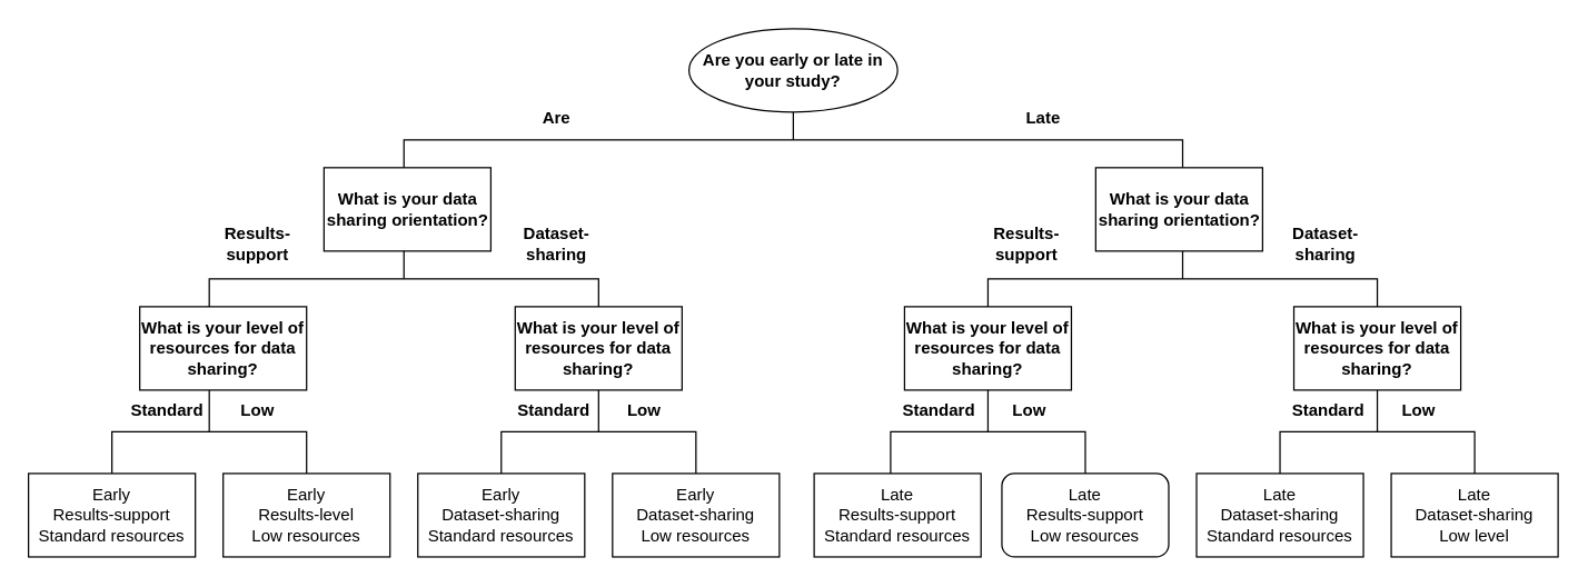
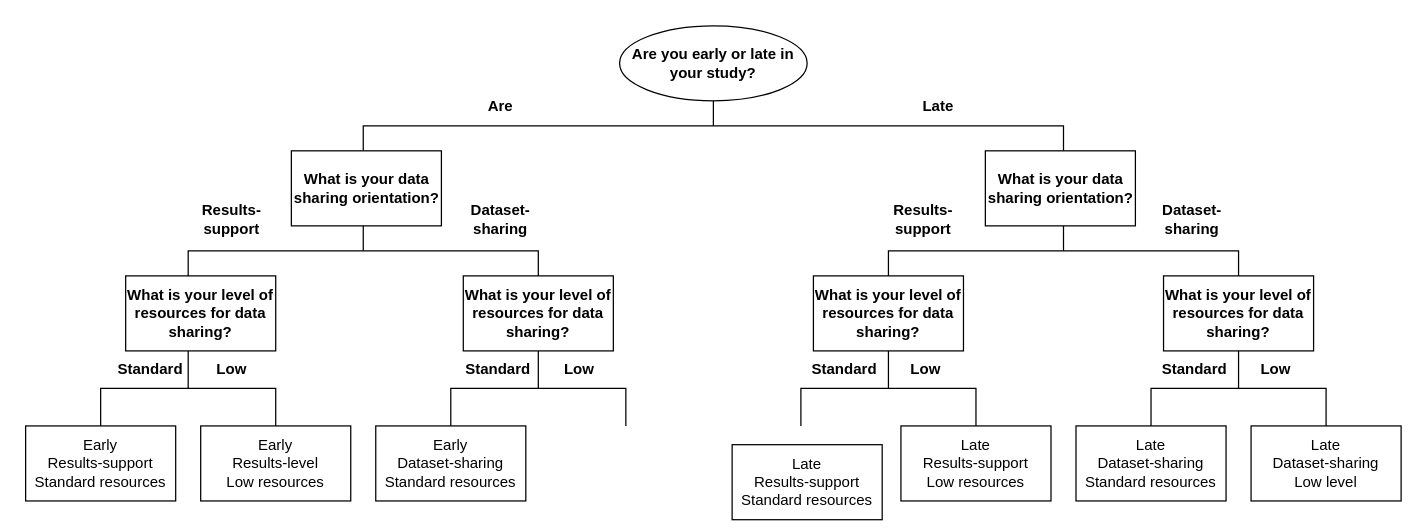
- <mxCell id="23" value="Early&lt;br&gt;Dataset-sharing&lt;br&gt;Low resources" style="rounded=0;whiteSpace=wrap;html=1;" parent="1" vertex="1"><mxGeometry x="440" y="340" width="120" height="60" as="geometry" /></mxCell>
- <mxCell id="24" value="Late&lt;br&gt;Results-support&lt;br&gt;Standard resources" style="rounded=0;whiteSpace=wrap;html=1;" parent="1" vertex="1"><mxGeometry x="585" y="340" width="120" height="60" as="geometry" /></mxCell>
+ <mxCell id="24" value="Late&lt;br&gt;Results-support&lt;br&gt;Standard resources" style="rounded=0;whiteSpace=wrap;html=1;" parent="1" vertex="1"><mxGeometry x="585" y="355" width="120" height="60" as="geometry" /></mxCell>
- <mxCell id="25" value="Late&lt;br&gt;Results-support&lt;br&gt;Low resources" style="whiteSpace=wrap;html=1;rounded=1;" parent="1" vertex="1"><mxGeometry x="720" y="340" width="120" height="60" as="geometry" /></mxCell>
+ <mxCell id="25" value="Late&lt;br&gt;Results-support&lt;br&gt;Low resources" style="rounded=0;whiteSpace=wrap;html=1;" parent="1" vertex="1"><mxGeometry x="720" y="340" width="120" height="60" as="geometry" /></mxCell>
